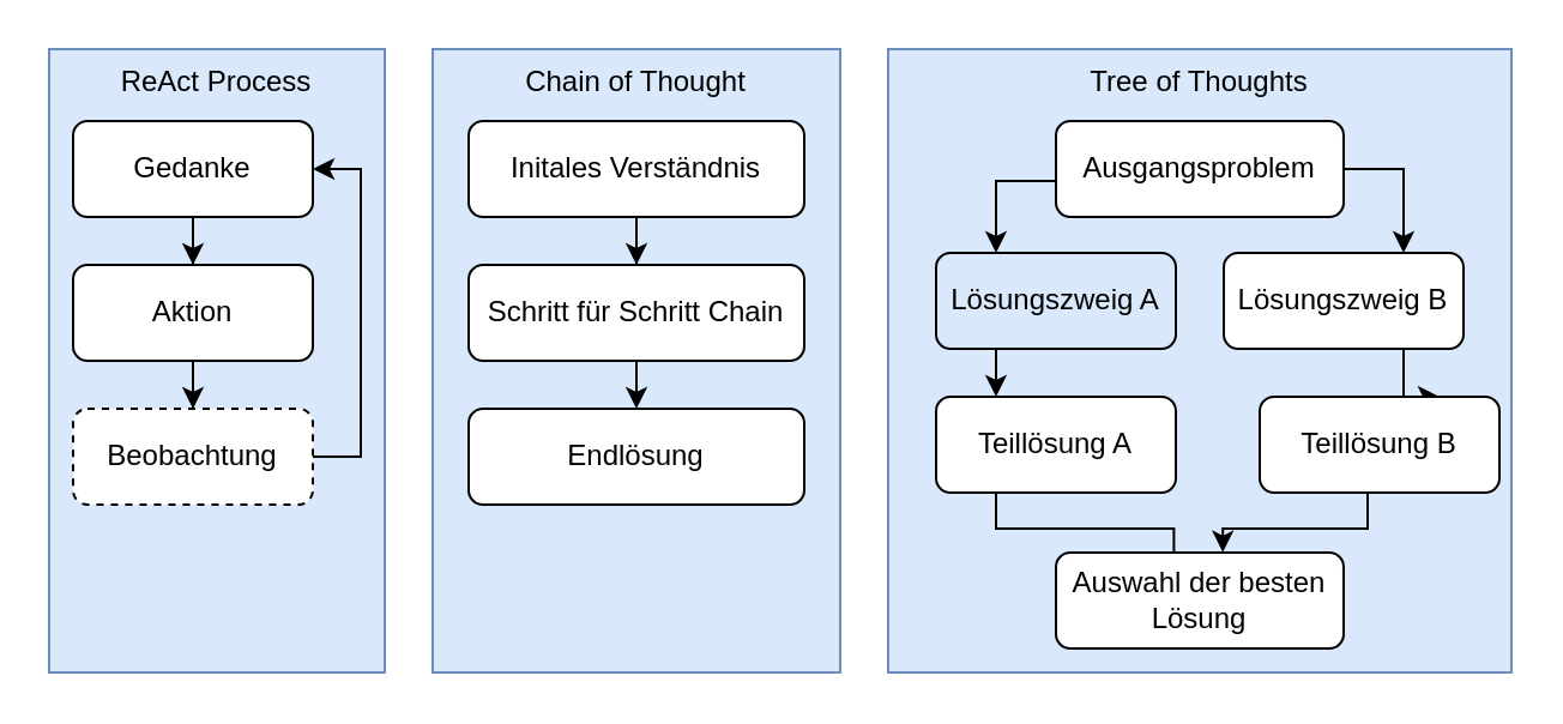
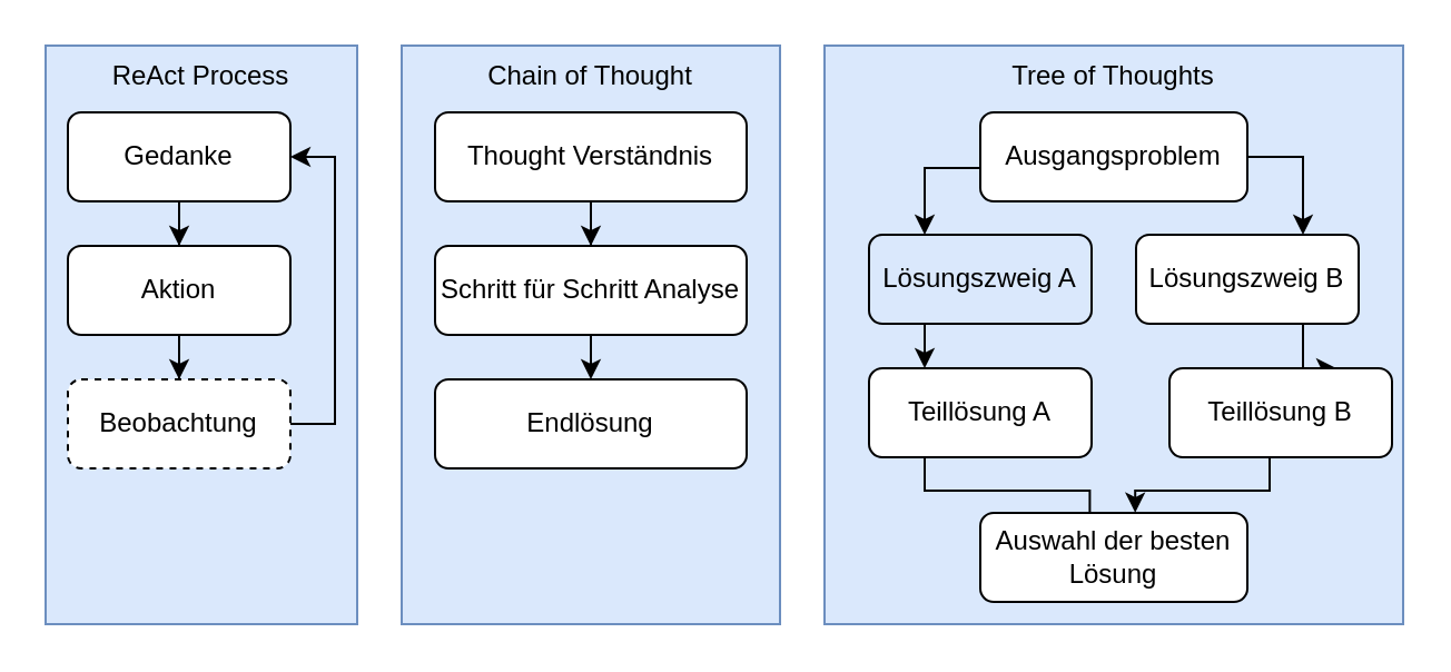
- <mxCell id="13" value="Initales Verständnis" style="rounded=1;whiteSpace=wrap;" parent="1" vertex="1"><mxGeometry x="195" y="50" width="140" height="40" as="geometry" /></mxCell>
+ <mxCell id="13" value="Thought Verständnis" style="rounded=1;whiteSpace=wrap;" parent="1" vertex="1"><mxGeometry x="195" y="50" width="140" height="40" as="geometry" /></mxCell>
- <mxCell id="15" value="Schritt für Schritt Chain" style="rounded=1;whiteSpace=wrap;" parent="1" vertex="1"><mxGeometry x="195" y="110" width="140" height="40" as="geometry" /></mxCell>
+ <mxCell id="15" value="Schritt für Schritt Analyse" style="rounded=1;whiteSpace=wrap;" parent="1" vertex="1"><mxGeometry x="195" y="110" width="140" height="40" as="geometry" /></mxCell>
